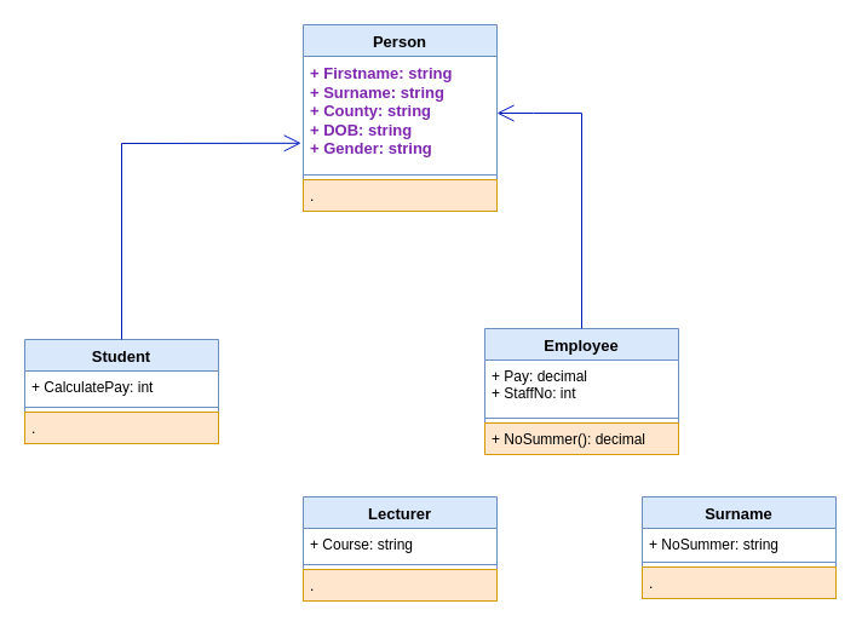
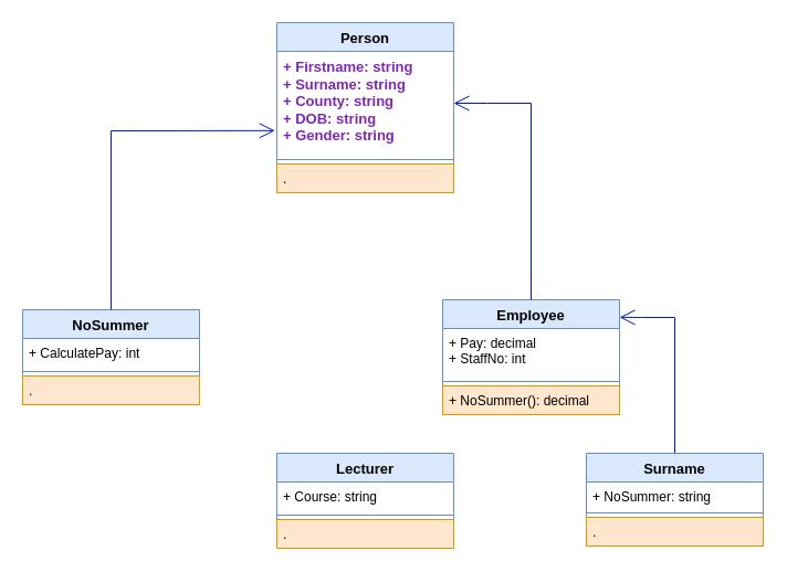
- <mxCell id="6" value="Student" style="swimlane;fontStyle=1;align=center;verticalAlign=top;childLayout=stackLayout;horizontal=1;startSize=26;horizontalStack=0;resizeParent=1;resizeParentMax=0;resizeLast=0;collapsible=1;marginBottom=0;fillColor=#dae8fc;strokeColor=#6c8ebf;fontSize=13;" vertex="1" parent="1"><mxGeometry x="20" y="280" width="160" height="86" as="geometry" /></mxCell>
+ <mxCell id="6" value="NoSummer" style="swimlane;fontStyle=1;align=center;verticalAlign=top;childLayout=stackLayout;horizontal=1;startSize=26;horizontalStack=0;resizeParent=1;resizeParentMax=0;resizeLast=0;collapsible=1;marginBottom=0;fillColor=#dae8fc;strokeColor=#6c8ebf;fontSize=13;" vertex="1" parent="1"><mxGeometry x="20" y="280" width="160" height="86" as="geometry" /></mxCell>
+ <mxCell id="24" value="" style="endArrow=open;endFill=1;endSize=12;html=1;rounded=0;exitX=0.5;exitY=0;exitDx=0;exitDy=0;entryX=1;entryY=0.152;entryDx=0;entryDy=0;entryPerimeter=0;fillColor=#0050ef;strokeColor=#001DBC;" edge="1" parent="1" source="15" target="19"><mxGeometry width="160" relative="1" as="geometry"><mxPoint x="500" y="220" as="sourcePoint" /><mxPoint x="580" y="320" as="targetPoint" /><Array as="points"><mxPoint x="610" y="287" /><mxPoint x="580" y="287" /></Array></mxGeometry></mxCell>
